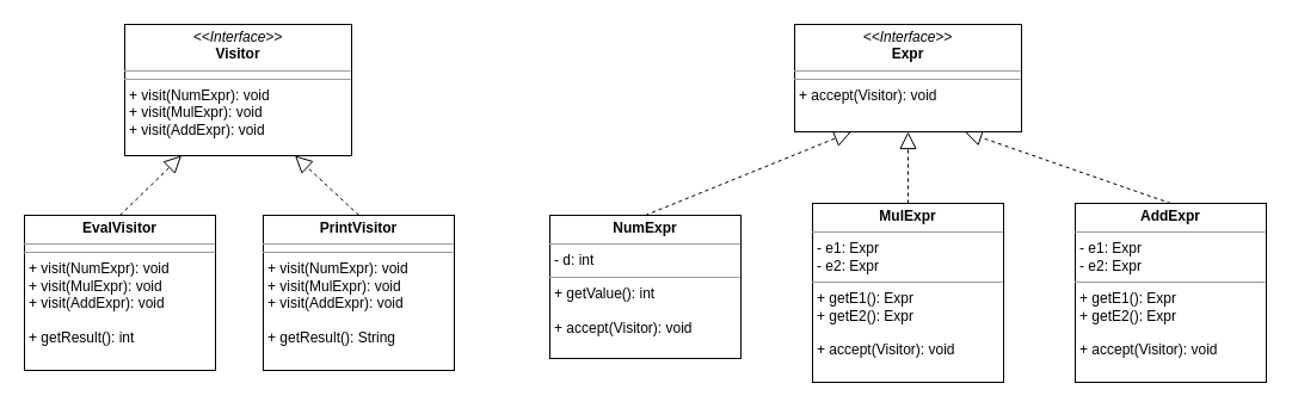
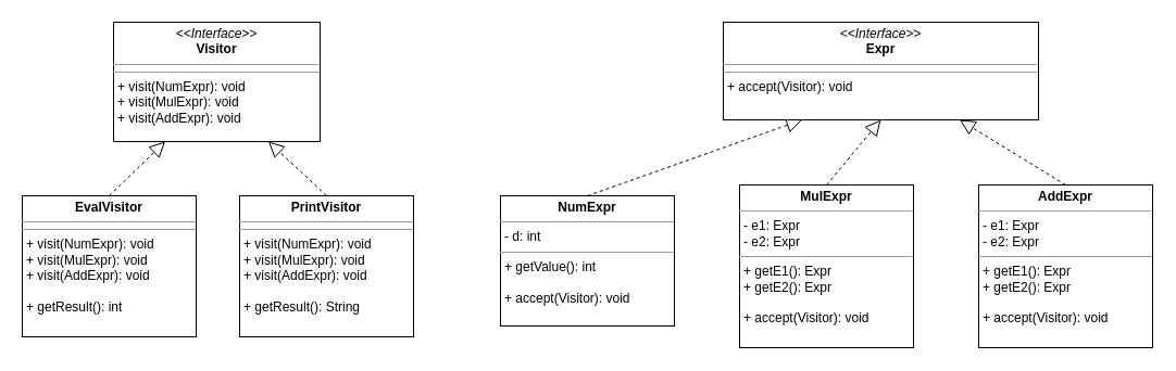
- <mxCell id="13" value="&lt;p style=&quot;margin:0px;margin-top:4px;text-align:center;&quot;&gt;&lt;i&gt;&amp;lt;&amp;lt;Interface&amp;gt;&amp;gt;&lt;/i&gt;&lt;br&gt;&lt;b&gt;Expr&lt;/b&gt;&lt;/p&gt;&lt;hr size=&quot;1&quot;&gt;&lt;hr size=&quot;1&quot;&gt;&lt;p style=&quot;margin:0px;margin-left:4px;&quot;&gt;+ accept(Visitor): void&lt;/p&gt;" style="verticalAlign=top;align=left;overflow=fill;fontSize=12;fontFamily=Helvetica;html=1;" parent="1" vertex="1"><mxGeometry x="665" y="20" width="190" height="90" as="geometry" /></mxCell>
+ <mxCell id="13" value="&lt;p style=&quot;margin:0px;margin-top:4px;text-align:center;&quot;&gt;&lt;i&gt;&amp;lt;&amp;lt;Interface&amp;gt;&amp;gt;&lt;/i&gt;&lt;br&gt;&lt;b&gt;Expr&lt;/b&gt;&lt;/p&gt;&lt;hr size=&quot;1&quot;&gt;&lt;hr size=&quot;1&quot;&gt;&lt;p style=&quot;margin:0px;margin-left:4px;&quot;&gt;+ accept(Visitor): void&lt;/p&gt;" style="verticalAlign=top;align=left;overflow=fill;fontSize=12;fontFamily=Helvetica;html=1;" parent="1" vertex="1"><mxGeometry x="665" y="20" width="290" height="90" as="geometry" /></mxCell>
